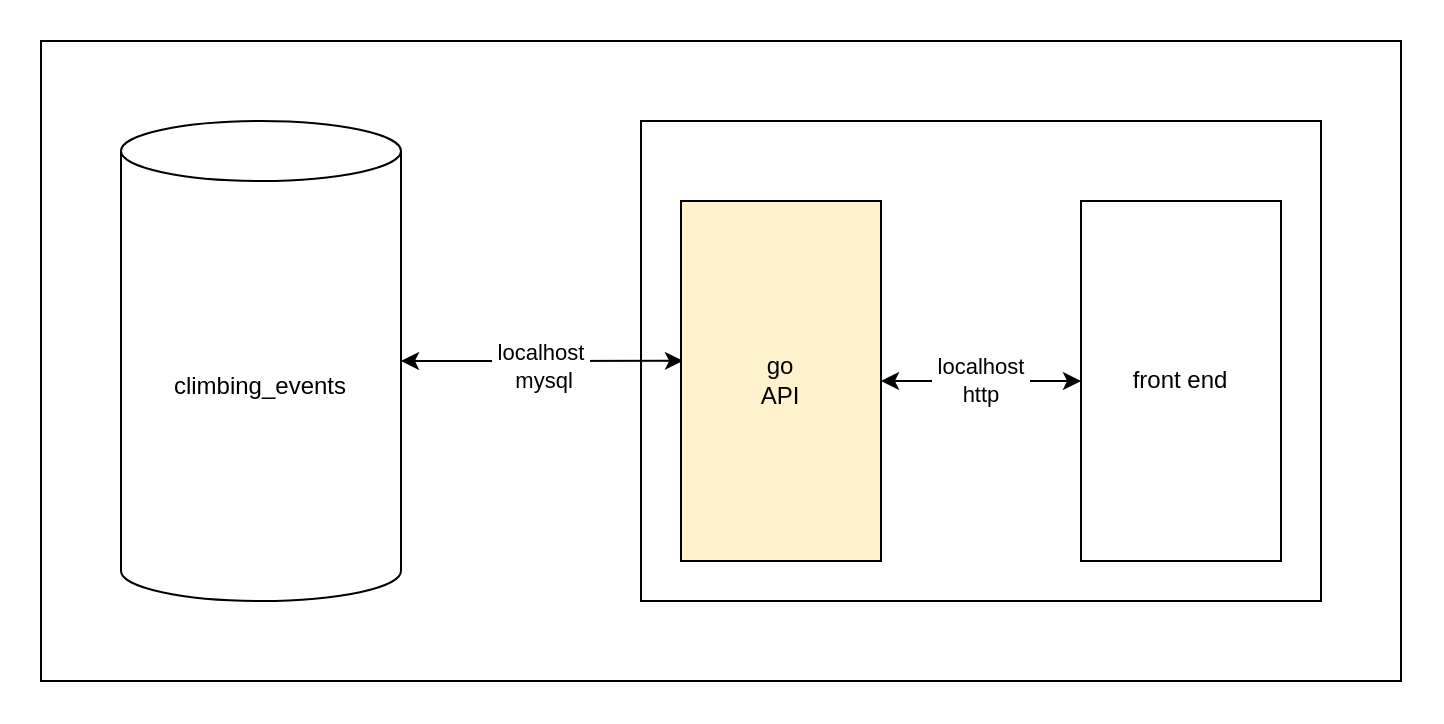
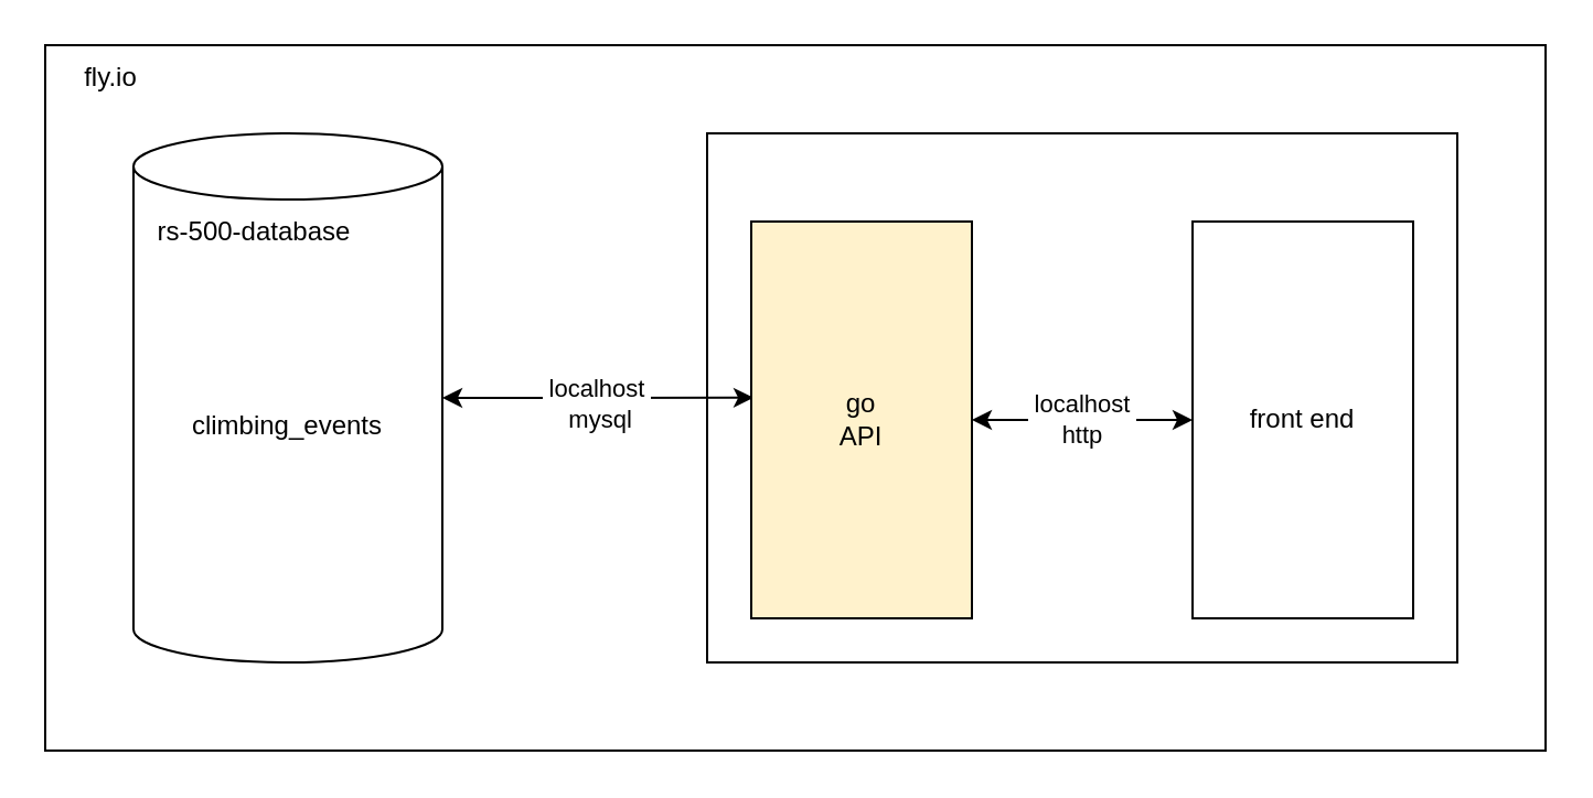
+ <mxCell id="3" value="fly.io" style="text;html=1;align=center;verticalAlign=middle;whiteSpace=wrap;rounded=0;" vertex="1" parent="1"><mxGeometry x="20" y="20" width="60" height="30" as="geometry" /></mxCell>
+ <mxCell id="8" value="rs-500-database" style="text;html=1;align=center;verticalAlign=middle;whiteSpace=wrap;rounded=0;" vertex="1" parent="1"><mxGeometry x="60" y="90" width="110" height="30" as="geometry" /></mxCell>
